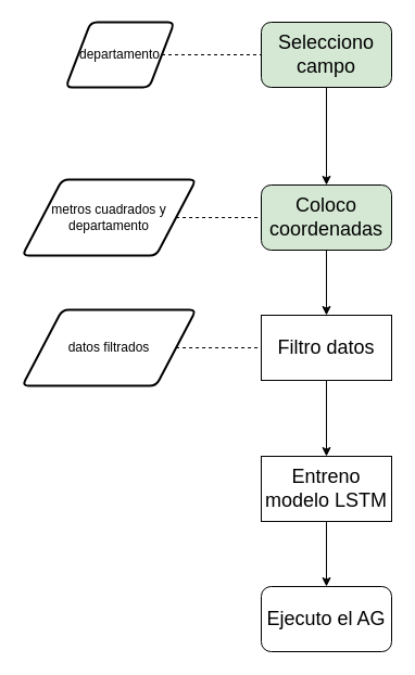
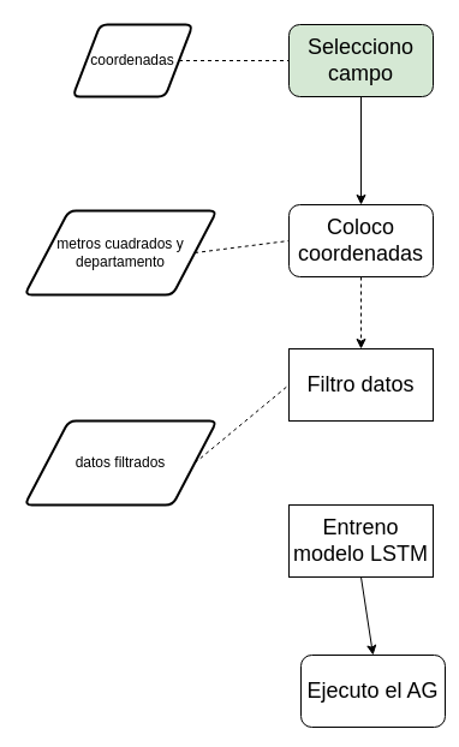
- <mxCell id="7" value="departamento" style="shape=parallelogram;html=1;strokeWidth=2;perimeter=parallelogramPerimeter;whiteSpace=wrap;rounded=1;arcSize=12;size=0.23;" vertex="1" parent="1"><mxGeometry x="60" y="20" width="100" height="60" as="geometry" /></mxCell>
+ <mxCell id="7" value="coordenadas" style="shape=parallelogram;html=1;strokeWidth=2;perimeter=parallelogramPerimeter;whiteSpace=wrap;rounded=1;arcSize=12;size=0.23;" vertex="1" parent="1"><mxGeometry x="60" y="20" width="100" height="60" as="geometry" /></mxCell>
- <mxCell id="8" value="metros cuadrados y departamento" style="shape=parallelogram;html=1;strokeWidth=2;perimeter=parallelogramPerimeter;whiteSpace=wrap;rounded=1;arcSize=12;size=0.23;" vertex="1" parent="1"><mxGeometry x="20" y="165" width="160" height="70" as="geometry" /></mxCell>
+ <mxCell id="8" value="metros cuadrados y departamento" style="shape=parallelogram;html=1;strokeWidth=2;perimeter=parallelogramPerimeter;whiteSpace=wrap;rounded=1;arcSize=12;size=0.23;" vertex="1" parent="1"><mxGeometry x="20" y="175" width="160" height="70" as="geometry" /></mxCell>
- <mxCell id="6" value="&lt;font style=&quot;font-size: 18px;&quot;&gt;Coloco coordenadas&lt;/font&gt;" style="rounded=1;whiteSpace=wrap;html=1;fillColor=#d5e8d4;" vertex="1" parent="1"><mxGeometry x="240" y="170" width="120" height="60" as="geometry" /></mxCell>
+ <mxCell id="6" value="&lt;font style=&quot;font-size: 18px;&quot;&gt;Coloco coordenadas&lt;/font&gt;" style="rounded=1;whiteSpace=wrap;html=1;" vertex="1" parent="1"><mxGeometry x="240" y="170" width="120" height="60" as="geometry" /></mxCell>
- <mxCell id="13" value="" style="endArrow=classic;html=1;rounded=0;exitX=0.5;exitY=1;exitDx=0;exitDy=0;entryX=0.5;entryY=0;entryDx=0;entryDy=0;" edge="1" parent="1" source="6" target="5"><mxGeometry width="50" height="50" relative="1" as="geometry"><mxPoint x="450" y="140" as="sourcePoint" /><mxPoint x="450" y="230" as="targetPoint" /></mxGeometry></mxCell>
+ <mxCell id="13" value="" style="endArrow=classic;html=1;rounded=0;exitX=0.5;exitY=1;exitDx=0;exitDy=0;entryX=0.5;entryY=0;entryDx=0;entryDy=0;dashed=1;" edge="1" parent="1" source="6" target="5"><mxGeometry width="50" height="50" relative="1" as="geometry"><mxPoint x="450" y="140" as="sourcePoint" /><mxPoint x="450" y="230" as="targetPoint" /></mxGeometry></mxCell>
- <mxCell id="9" value="datos filtrados" style="shape=parallelogram;html=1;strokeWidth=2;perimeter=parallelogramPerimeter;whiteSpace=wrap;rounded=1;arcSize=12;size=0.23;" vertex="1" parent="1"><mxGeometry x="20" y="285" width="160" height="70" as="geometry" /></mxCell>
+ <mxCell id="9" value="datos filtrados" style="shape=parallelogram;html=1;strokeWidth=2;perimeter=parallelogramPerimeter;whiteSpace=wrap;rounded=1;arcSize=12;size=0.23;" vertex="1" parent="1"><mxGeometry x="20" y="350" width="160" height="70" as="geometry" /></mxCell>
- <mxCell id="12" value="" style="endArrow=classic;html=1;rounded=0;exitX=0.5;exitY=1;exitDx=0;exitDy=0;entryX=0.5;entryY=0;entryDx=0;entryDy=0;" edge="1" parent="1" source="5" target="4"><mxGeometry width="50" height="50" relative="1" as="geometry"><mxPoint x="450" y="140" as="sourcePoint" /><mxPoint x="450" y="230" as="targetPoint" /></mxGeometry></mxCell>
- <mxCell id="3" value="&lt;font style=&quot;font-size: 18px;&quot;&gt;Ejecuto el AG&lt;/font&gt;" style="rounded=1;whiteSpace=wrap;html=1;" vertex="1" parent="1"><mxGeometry x="240" y="540" width="120" height="60" as="geometry" /></mxCell>
+ <mxCell id="3" value="&lt;font style=&quot;font-size: 18px;&quot;&gt;Ejecuto el AG&lt;/font&gt;" style="rounded=1;whiteSpace=wrap;html=1;" vertex="1" parent="1"><mxGeometry x="250" y="545" width="120" height="60" as="geometry" /></mxCell>
